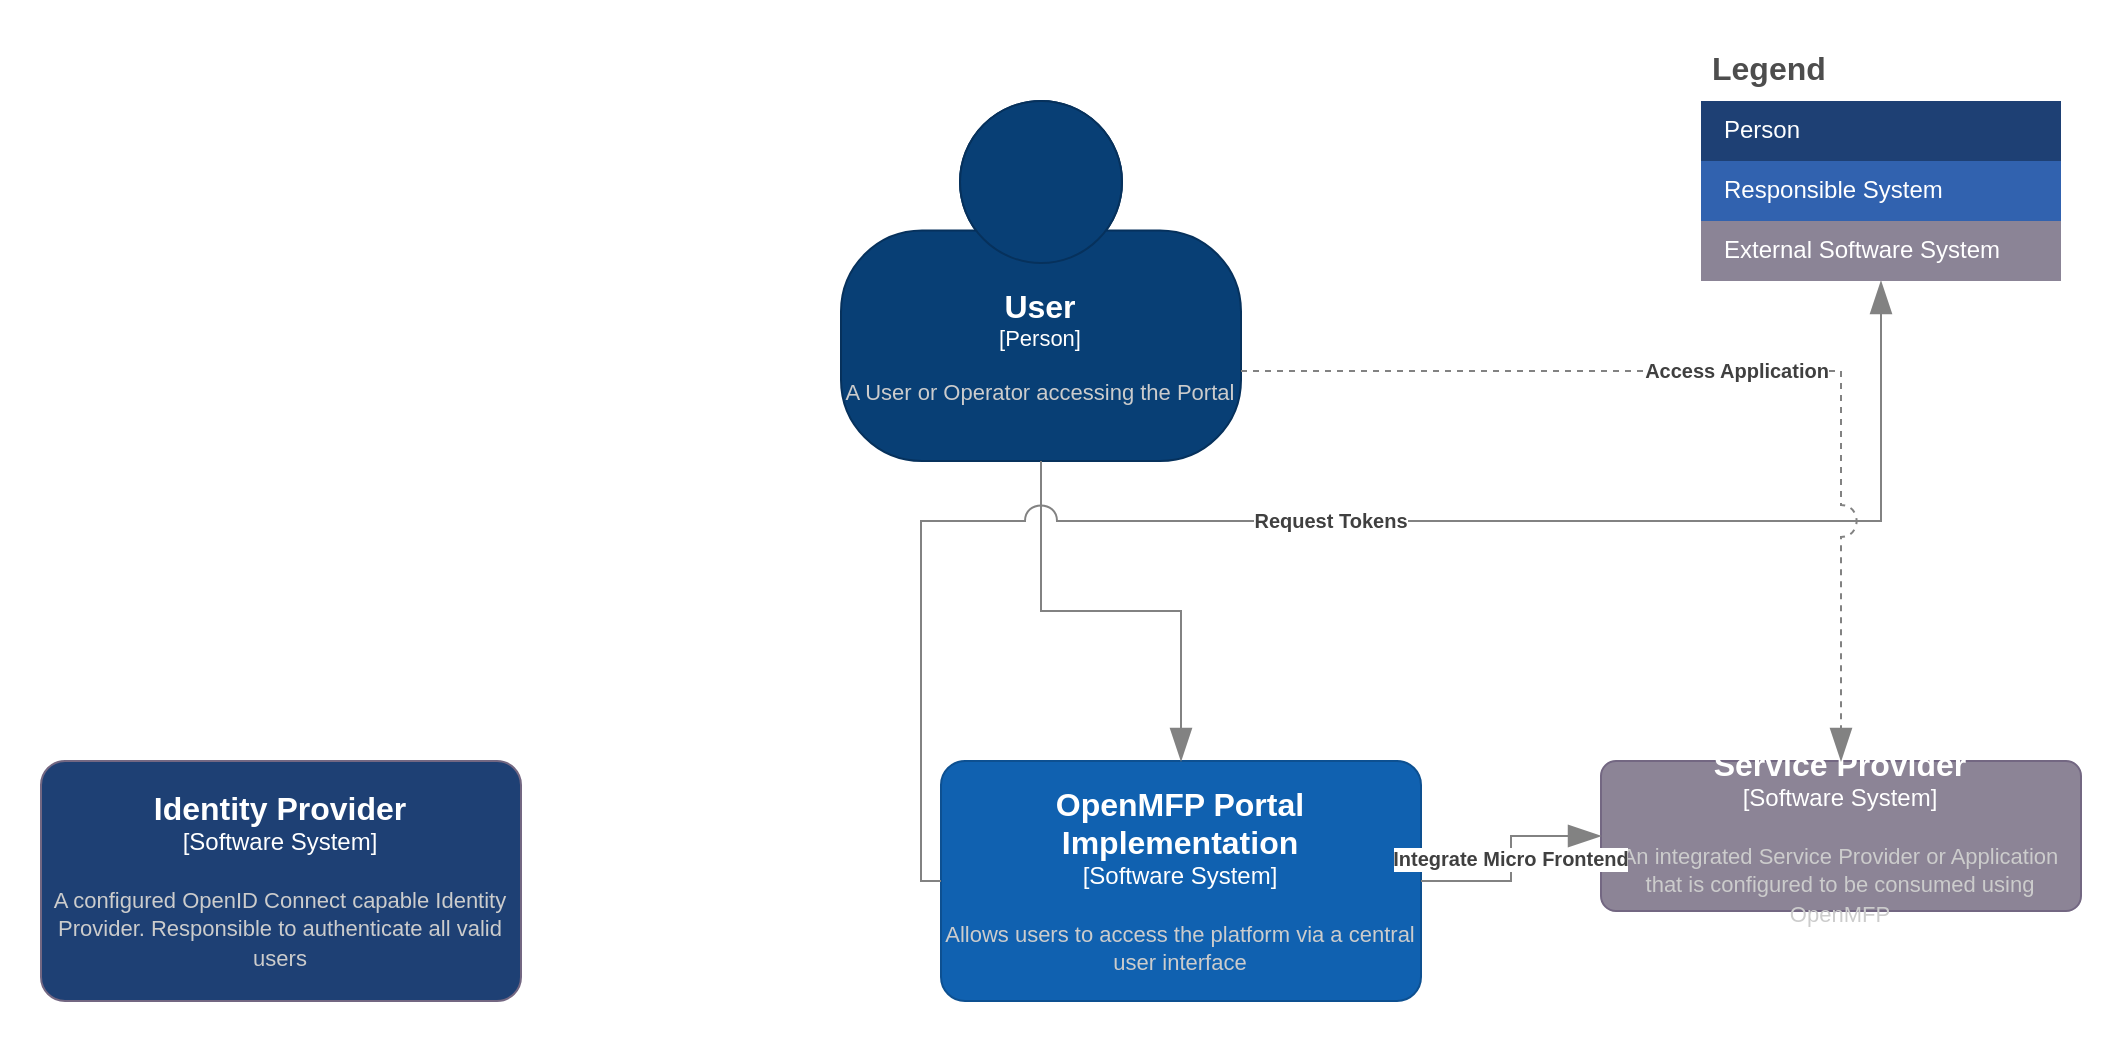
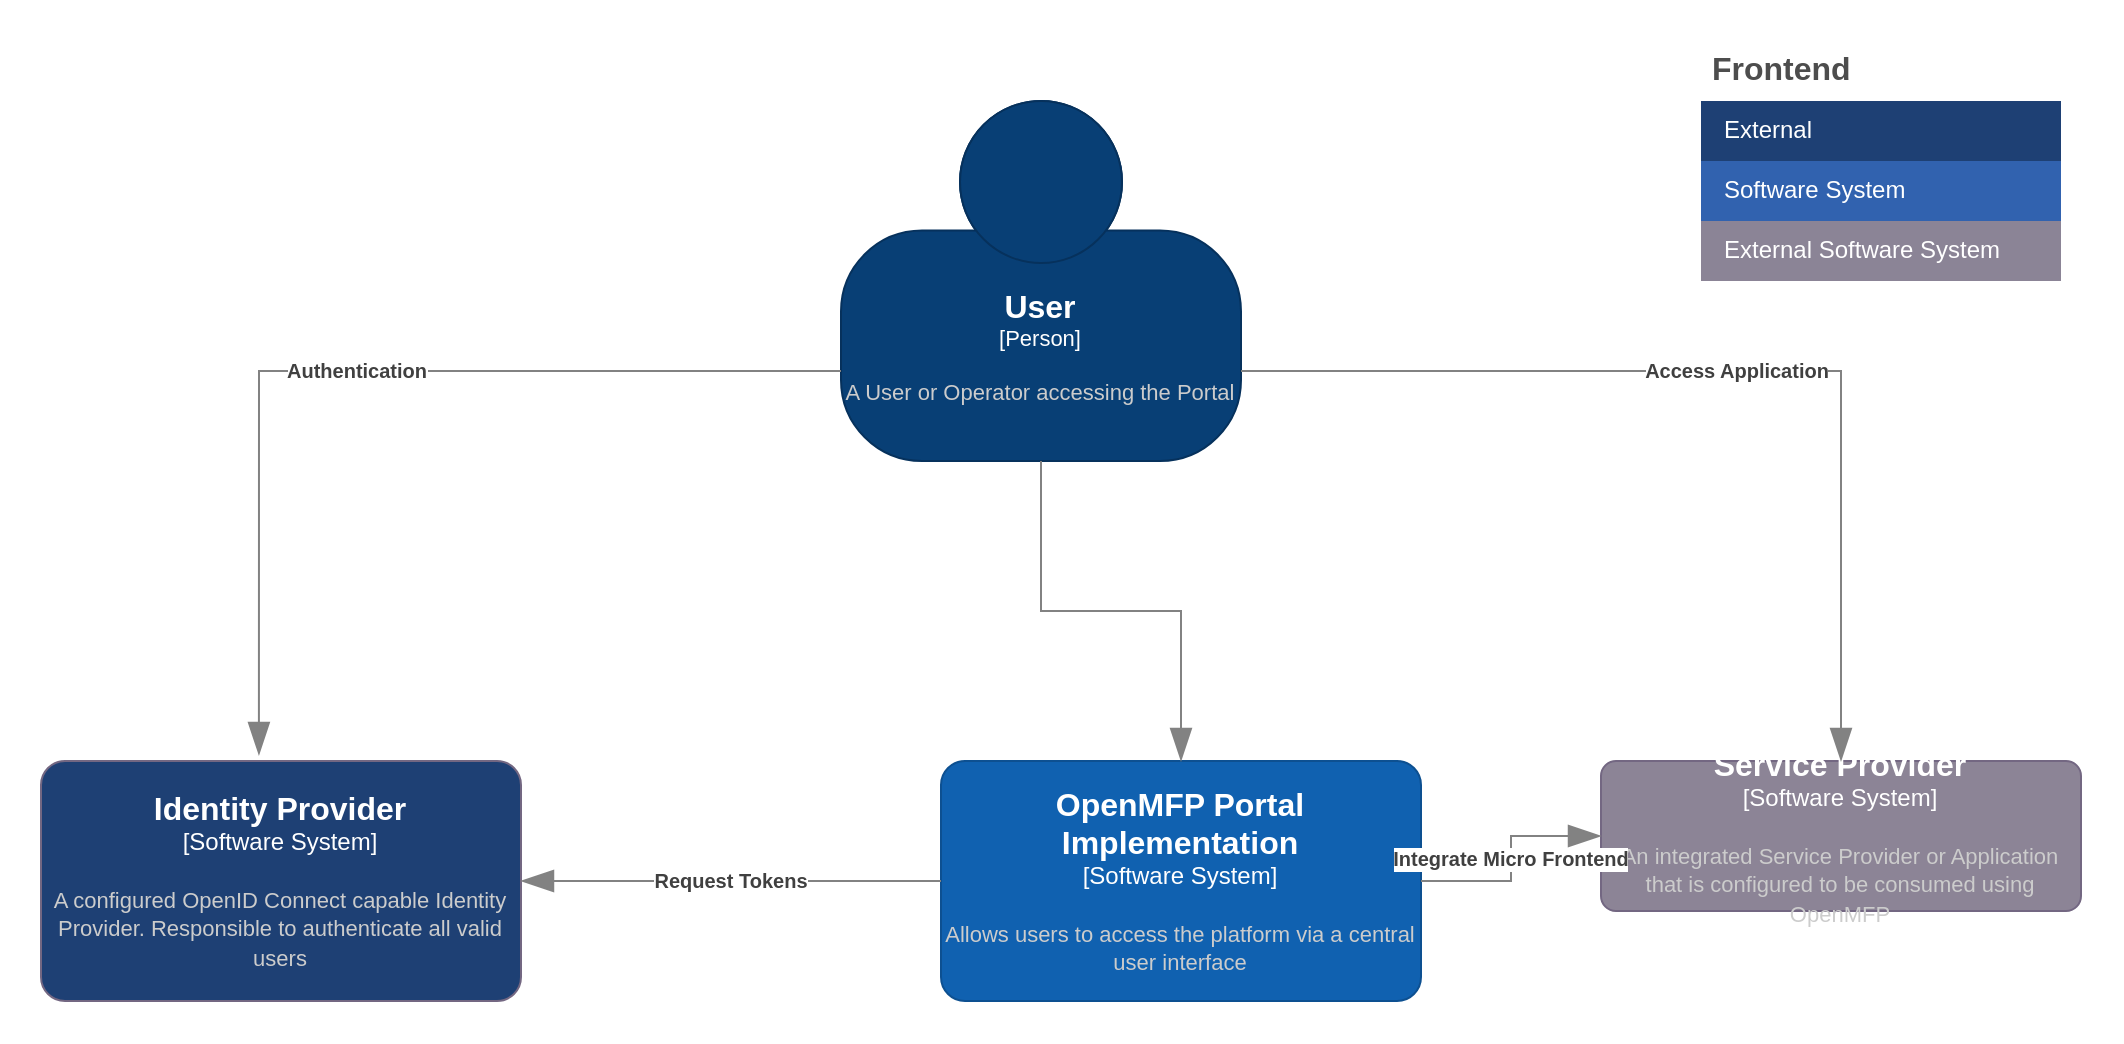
- <mxCell id="11" value="Legend" style="shape=table;startSize=30;container=1;collapsible=0;childLayout=tableLayout;fontSize=16;align=left;verticalAlign=top;fillColor=none;strokeColor=none;fontColor=#4D4D4D;fontStyle=1;spacingLeft=6;spacing=0;resizable=0;" parent="1" vertex="1"><mxGeometry x="850" y="20" width="180" height="120" as="geometry" /></mxCell>
+ <mxCell id="11" value="Frontend" style="shape=table;startSize=30;container=1;collapsible=0;childLayout=tableLayout;fontSize=16;align=left;verticalAlign=top;fillColor=none;strokeColor=none;fontColor=#4D4D4D;fontStyle=1;spacingLeft=6;spacing=0;resizable=0;" parent="1" vertex="1"><mxGeometry x="850" y="20" width="180" height="120" as="geometry" /></mxCell>
- <mxCell id="13" value="Person" style="shape=partialRectangle;html=1;whiteSpace=wrap;connectable=0;strokeColor=inherit;overflow=hidden;fillColor=#1E4074;top=0;left=0;bottom=0;right=0;pointerEvents=1;fontSize=12;align=left;fontColor=#FFFFFF;gradientColor=none;spacingLeft=10;spacingRight=4;" parent="12" vertex="1"><mxGeometry width="180" height="30" as="geometry"><mxRectangle width="180" height="30" as="alternateBounds" /></mxGeometry></mxCell>
+ <mxCell id="13" value="External" style="shape=partialRectangle;html=1;whiteSpace=wrap;connectable=0;strokeColor=inherit;overflow=hidden;fillColor=#1E4074;top=0;left=0;bottom=0;right=0;pointerEvents=1;fontSize=12;align=left;fontColor=#FFFFFF;gradientColor=none;spacingLeft=10;spacingRight=4;" parent="12" vertex="1"><mxGeometry width="180" height="30" as="geometry"><mxRectangle width="180" height="30" as="alternateBounds" /></mxGeometry></mxCell>
- <mxCell id="15" value="Responsible System" style="shape=partialRectangle;html=1;whiteSpace=wrap;connectable=0;strokeColor=inherit;overflow=hidden;fillColor=#3162AF;top=0;left=0;bottom=0;right=0;pointerEvents=1;fontSize=12;align=left;fontColor=#FFFFFF;gradientColor=none;spacingLeft=10;spacingRight=4;" parent="14" vertex="1"><mxGeometry width="180" height="30" as="geometry"><mxRectangle width="180" height="30" as="alternateBounds" /></mxGeometry></mxCell>
+ <mxCell id="15" value="Software System" style="shape=partialRectangle;html=1;whiteSpace=wrap;connectable=0;strokeColor=inherit;overflow=hidden;fillColor=#3162AF;top=0;left=0;bottom=0;right=0;pointerEvents=1;fontSize=12;align=left;fontColor=#FFFFFF;gradientColor=none;spacingLeft=10;spacingRight=4;" parent="14" vertex="1"><mxGeometry width="180" height="30" as="geometry"><mxRectangle width="180" height="30" as="alternateBounds" /></mxGeometry></mxCell>
+ <mxCell id="8" value="&lt;div style=&quot;text-align: left&quot;&gt;&lt;div style=&quot;text-align: center&quot;&gt;&lt;b&gt;Authentication&lt;/b&gt;&lt;/div&gt;" style="endArrow=blockThin;html=1;fontSize=10;fontColor=#404040;strokeWidth=1;endFill=1;strokeColor=#828282;elbow=vertical;metaEdit=1;endSize=14;startSize=14;jumpStyle=arc;jumpSize=16;rounded=0;edgeStyle=orthogonalEdgeStyle;exitX=0;exitY=0.75;exitDx=0;exitDy=0;exitPerimeter=0;entryX=0.454;entryY=-0.025;entryDx=0;entryDy=0;entryPerimeter=0;" parent="1" source="3" target="5" edge="1"><mxGeometry width="240" relative="1" as="geometry"><mxPoint x="120" y="240" as="sourcePoint" /><mxPoint x="360" y="240" as="targetPoint" /></mxGeometry></mxCell>
- <mxCell id="10" value="&lt;div style=&quot;text-align: left&quot;&gt;&lt;div style=&quot;text-align: center&quot;&gt;&lt;b&gt;Access Application&lt;/b&gt;&lt;/div&gt;" style="endArrow=blockThin;html=1;fontSize=10;fontColor=#404040;strokeWidth=1;endFill=1;strokeColor=#828282;elbow=vertical;metaEdit=1;endSize=14;startSize=14;jumpStyle=arc;jumpSize=16;rounded=0;edgeStyle=orthogonalEdgeStyle;exitX=1;exitY=0.75;exitDx=0;exitDy=0;exitPerimeter=0;entryX=0.5;entryY=0;entryDx=0;entryDy=0;entryPerimeter=0;dashed=1;" parent="1" source="3" target="2" edge="1"><mxGeometry x="0.002" width="240" relative="1" as="geometry"><mxPoint x="820" y="150" as="sourcePoint" /><mxPoint x="1060" y="150" as="targetPoint" /><mxPoint as="offset" /></mxGeometry></mxCell>
+ <mxCell id="10" value="&lt;div style=&quot;text-align: left&quot;&gt;&lt;div style=&quot;text-align: center&quot;&gt;&lt;b&gt;Access Application&lt;/b&gt;&lt;/div&gt;" style="endArrow=blockThin;html=1;fontSize=10;fontColor=#404040;strokeWidth=1;endFill=1;strokeColor=#828282;elbow=vertical;metaEdit=1;endSize=14;startSize=14;jumpStyle=arc;jumpSize=16;rounded=0;edgeStyle=orthogonalEdgeStyle;exitX=1;exitY=0.75;exitDx=0;exitDy=0;exitPerimeter=0;entryX=0.5;entryY=0;entryDx=0;entryDy=0;entryPerimeter=0;" parent="1" source="3" target="2" edge="1"><mxGeometry x="0.002" width="240" relative="1" as="geometry"><mxPoint x="820" y="150" as="sourcePoint" /><mxPoint x="1060" y="150" as="targetPoint" /><mxPoint as="offset" /></mxGeometry></mxCell>
- <mxCell id="7" value="&lt;div style=&quot;text-align: left&quot;&gt;&lt;div style=&quot;text-align: center&quot;&gt;&lt;b&gt;Request Tokens&lt;/b&gt;&lt;/div&gt;" style="endArrow=blockThin;html=1;fontSize=10;fontColor=#404040;strokeWidth=1;endFill=1;strokeColor=#828282;elbow=vertical;metaEdit=1;endSize=14;startSize=14;jumpStyle=arc;jumpSize=16;rounded=0;edgeStyle=orthogonalEdgeStyle;exitX=0;exitY=0.5;exitDx=0;exitDy=0;exitPerimeter=0;" parent="1" source="4" target="17" edge="1"><mxGeometry width="240" relative="1" as="geometry"><mxPoint x="580" y="610" as="sourcePoint" /><mxPoint x="820" y="610" as="targetPoint" /></mxGeometry></mxCell>
+ <mxCell id="7" value="&lt;div style=&quot;text-align: left&quot;&gt;&lt;div style=&quot;text-align: center&quot;&gt;&lt;b&gt;Request Tokens&lt;/b&gt;&lt;/div&gt;" style="endArrow=blockThin;html=1;fontSize=10;fontColor=#404040;strokeWidth=1;endFill=1;strokeColor=#828282;elbow=vertical;metaEdit=1;endSize=14;startSize=14;jumpStyle=arc;jumpSize=16;rounded=0;edgeStyle=orthogonalEdgeStyle;exitX=0;exitY=0.5;exitDx=0;exitDy=0;exitPerimeter=0;entryX=1;entryY=0.5;entryDx=0;entryDy=0;entryPerimeter=0;" parent="1" source="4" target="5" edge="1"><mxGeometry width="240" relative="1" as="geometry"><mxPoint x="580" y="610" as="sourcePoint" /><mxPoint x="820" y="610" as="targetPoint" /></mxGeometry></mxCell>
